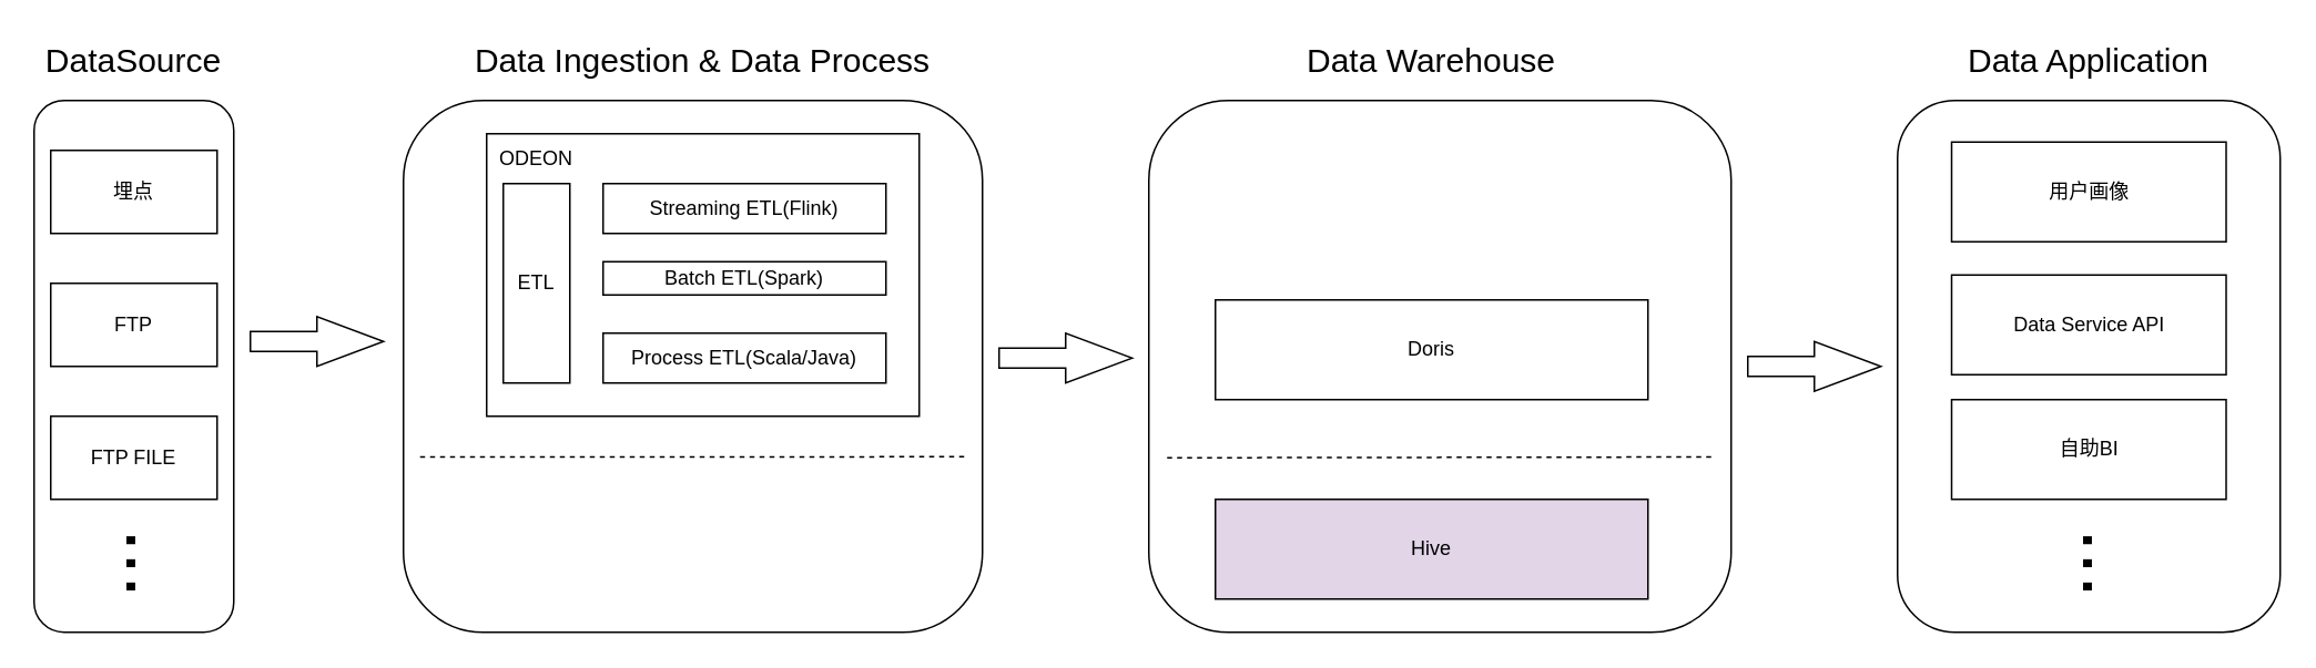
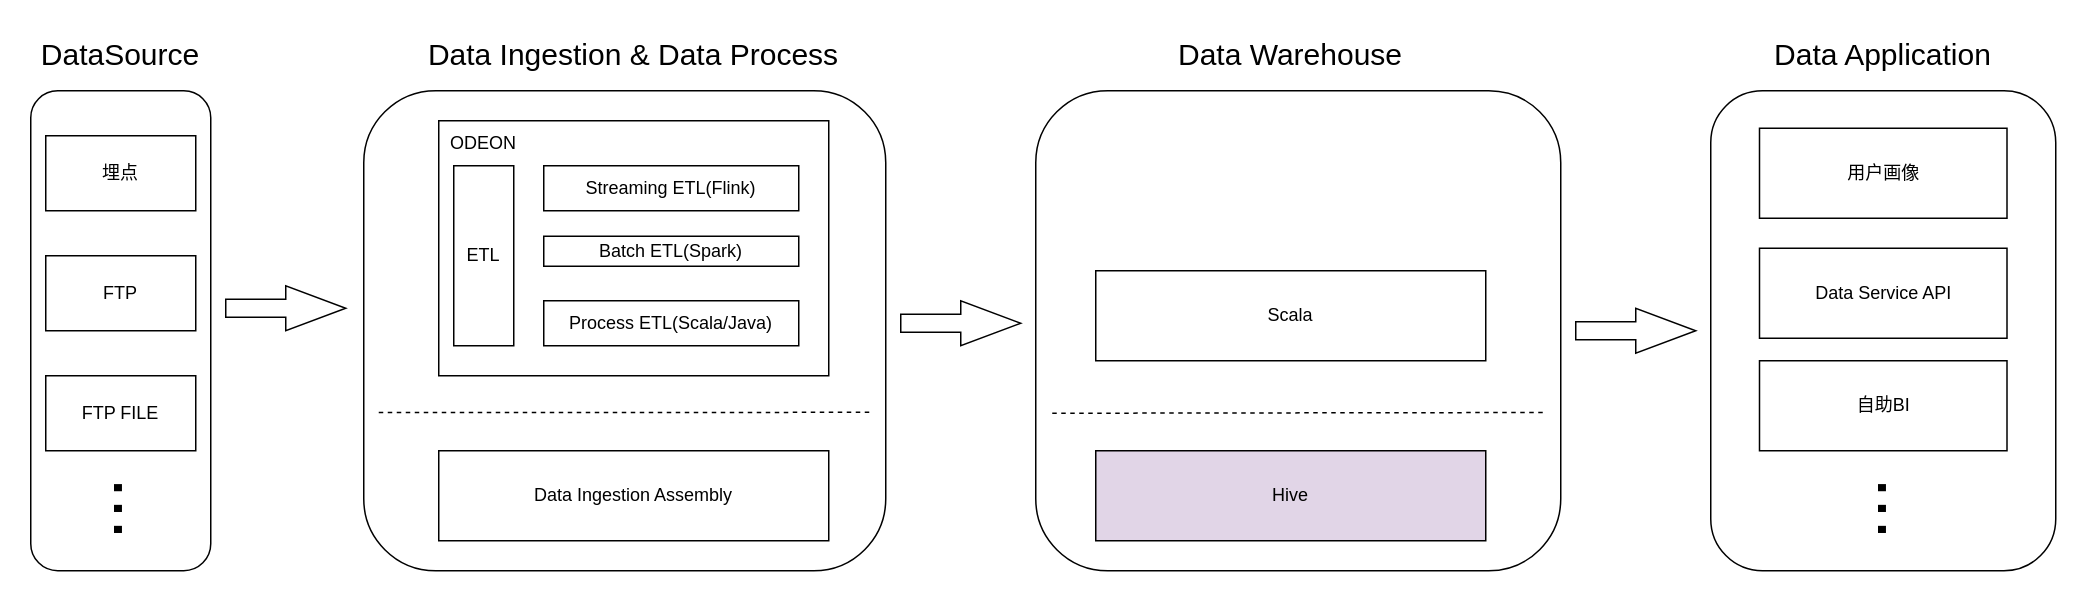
- <mxCell id="21" value="Doris" style="rounded=0;whiteSpace=wrap;html=1;" vertex="1" parent="1"><mxGeometry x="730" y="180" width="260" height="60" as="geometry" /></mxCell>
+ <mxCell id="21" value="Scala" style="rounded=0;whiteSpace=wrap;html=1;" vertex="1" parent="1"><mxGeometry x="730" y="180" width="260" height="60" as="geometry" /></mxCell>
+ <mxCell id="10" value="Data Ingestion Assembly" style="rounded=0;whiteSpace=wrap;html=1;" vertex="1" parent="1"><mxGeometry x="292" y="300" width="260" height="60" as="geometry" /></mxCell>
